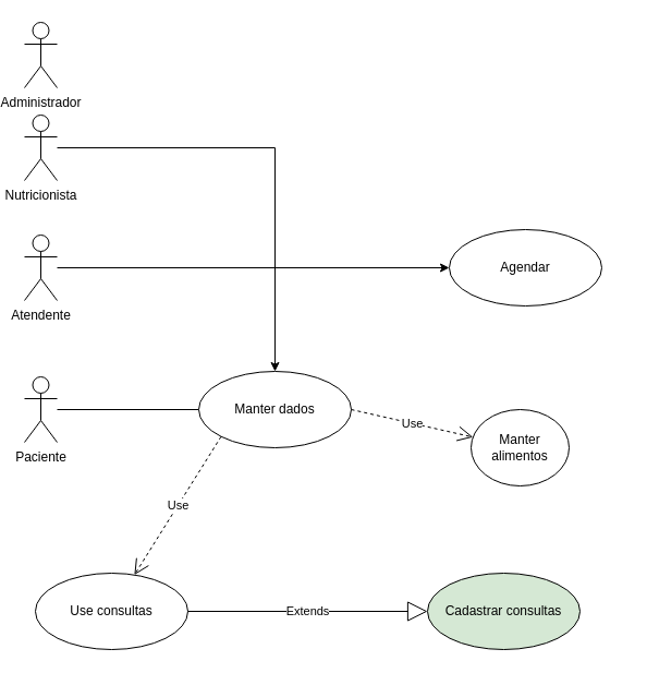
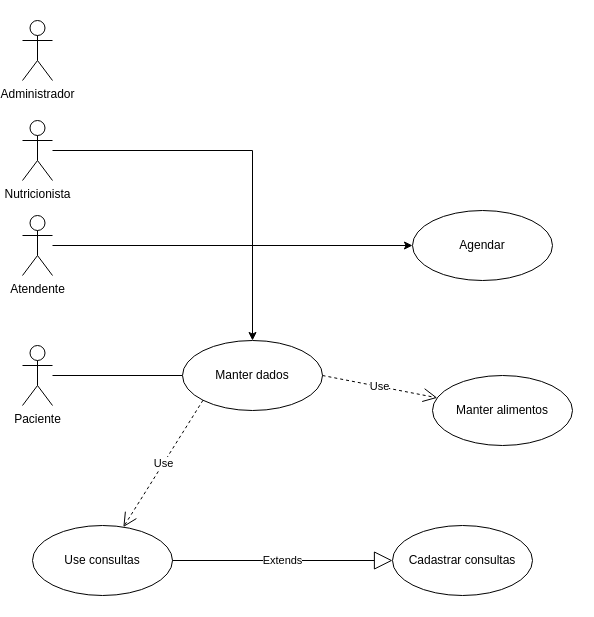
- <mxCell id="6" value="Nutricionista" style="shape=umlActor;verticalLabelPosition=bottom;verticalAlign=top;html=1;" vertex="1" parent="1"><mxGeometry x="20" y="105" width="30" height="60" as="geometry" /></mxCell>
+ <mxCell id="6" value="Nutricionista" style="shape=umlActor;verticalLabelPosition=bottom;verticalAlign=top;html=1;" vertex="1" parent="1"><mxGeometry x="20" y="120" width="30" height="60" as="geometry" /></mxCell>
- <mxCell id="12" value="Manter alimentos" style="ellipse;whiteSpace=wrap;html=1;" vertex="1" parent="1"><mxGeometry x="430" y="375" width="90" height="70" as="geometry" /></mxCell>
+ <mxCell id="12" value="Manter alimentos" style="ellipse;whiteSpace=wrap;html=1;" vertex="1" parent="1"><mxGeometry x="430" y="375" width="140" height="70" as="geometry" /></mxCell>
- <mxCell id="14" value="Cadastrar consultas" style="ellipse;whiteSpace=wrap;html=1;fillColor=#d5e8d4;" vertex="1" parent="1"><mxGeometry x="390" y="525" width="140" height="70" as="geometry" /></mxCell>
+ <mxCell id="14" value="Cadastrar consultas" style="ellipse;whiteSpace=wrap;html=1;" vertex="1" parent="1"><mxGeometry x="390" y="525" width="140" height="70" as="geometry" /></mxCell>
